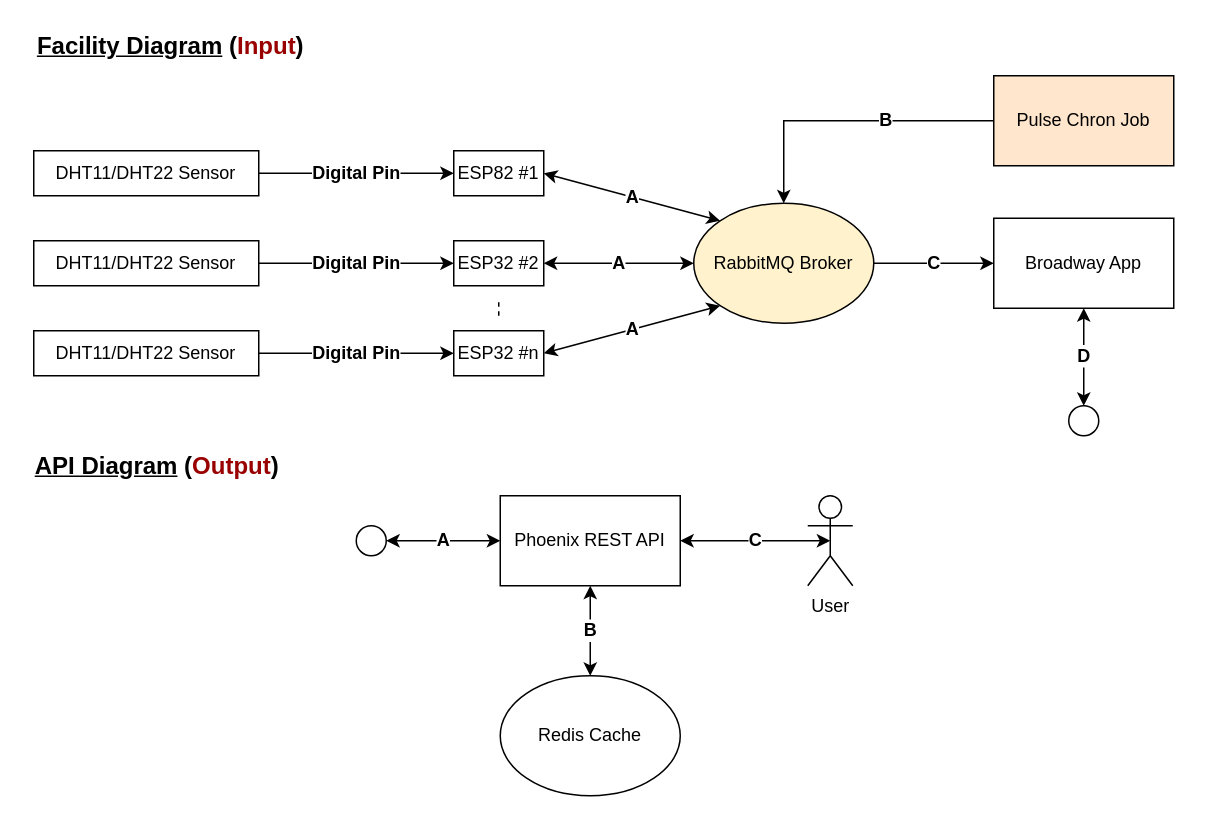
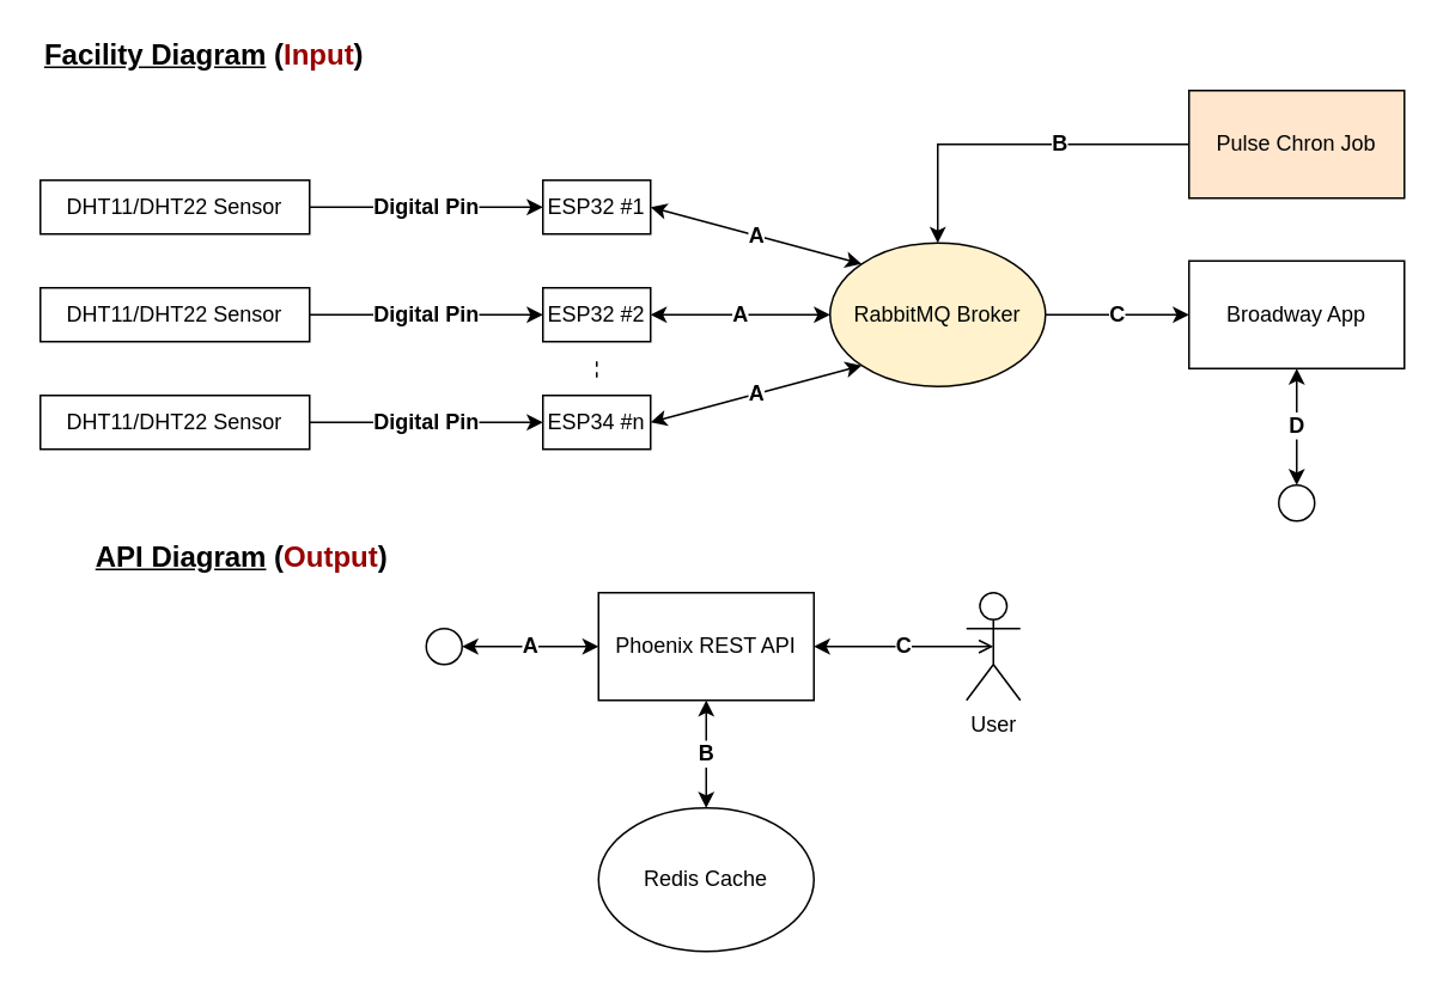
- <mxCell id="4" value="ESP82 #1" style="rounded=0;whiteSpace=wrap;html=1;" parent="1" vertex="1"><mxGeometry x="302" y="100" width="60" height="30" as="geometry" /></mxCell>
+ <mxCell id="4" value="ESP32 #1" style="rounded=0;whiteSpace=wrap;html=1;" parent="1" vertex="1"><mxGeometry x="302" y="100" width="60" height="30" as="geometry" /></mxCell>
- <mxCell id="6" value="ESP32 #n" style="rounded=0;whiteSpace=wrap;html=1;" parent="1" vertex="1"><mxGeometry x="302" y="220" width="60" height="30" as="geometry" /></mxCell>
+ <mxCell id="6" value="ESP34 #n" style="rounded=0;whiteSpace=wrap;html=1;" parent="1" vertex="1"><mxGeometry x="302" y="220" width="60" height="30" as="geometry" /></mxCell>
- <mxCell id="23" value="&lt;font style=&quot;font-size: 16px;&quot;&gt;&lt;b&gt;&lt;u&gt;API Diagram&lt;/u&gt;&amp;nbsp;(&lt;font color=&quot;#990000&quot;&gt;Output&lt;/font&gt;)&lt;/b&gt;&lt;/font&gt;" style="text;html=1;align=center;verticalAlign=middle;whiteSpace=wrap;rounded=0;" parent="1" vertex="1"><mxGeometry x="20" y="300" width="169" height="20" as="geometry" /></mxCell>
+ <mxCell id="23" value="&lt;font style=&quot;font-size: 16px;&quot;&gt;&lt;b&gt;&lt;u&gt;API Diagram&lt;/u&gt;&amp;nbsp;(&lt;font color=&quot;#990000&quot;&gt;Output&lt;/font&gt;)&lt;/b&gt;&lt;/font&gt;" style="text;html=1;align=center;verticalAlign=middle;whiteSpace=wrap;rounded=0;" parent="1" vertex="1"><mxGeometry x="50" y="300" width="169" height="20" as="geometry" /></mxCell>
- <mxCell id="30" value="&lt;b&gt;&lt;font style=&quot;font-size: 12px;&quot;&gt;C&lt;/font&gt;&lt;/b&gt;" style="endArrow=classic;startArrow=classic;html=1;rounded=0;exitX=1;exitY=0.5;exitDx=0;exitDy=0;entryX=0.5;entryY=0.5;entryDx=0;entryDy=0;entryPerimeter=0;" parent="1" source="25" target="2" edge="1"><mxGeometry width="50" height="50" relative="1" as="geometry"><mxPoint x="593" y="510" as="sourcePoint" /><mxPoint x="643" y="460" as="targetPoint" /></mxGeometry></mxCell>
+ <mxCell id="30" value="&lt;b&gt;&lt;font style=&quot;font-size: 12px;&quot;&gt;C&lt;/font&gt;&lt;/b&gt;" style="endArrow=open;startArrow=classic;html=1;rounded=0;exitX=1;exitY=0.5;exitDx=0;exitDy=0;entryX=0.5;entryY=0.5;entryDx=0;entryDy=0;entryPerimeter=0;" parent="1" source="25" target="2" edge="1"><mxGeometry width="50" height="50" relative="1" as="geometry"><mxPoint x="593" y="510" as="sourcePoint" /><mxPoint x="643" y="460" as="targetPoint" /></mxGeometry></mxCell>
